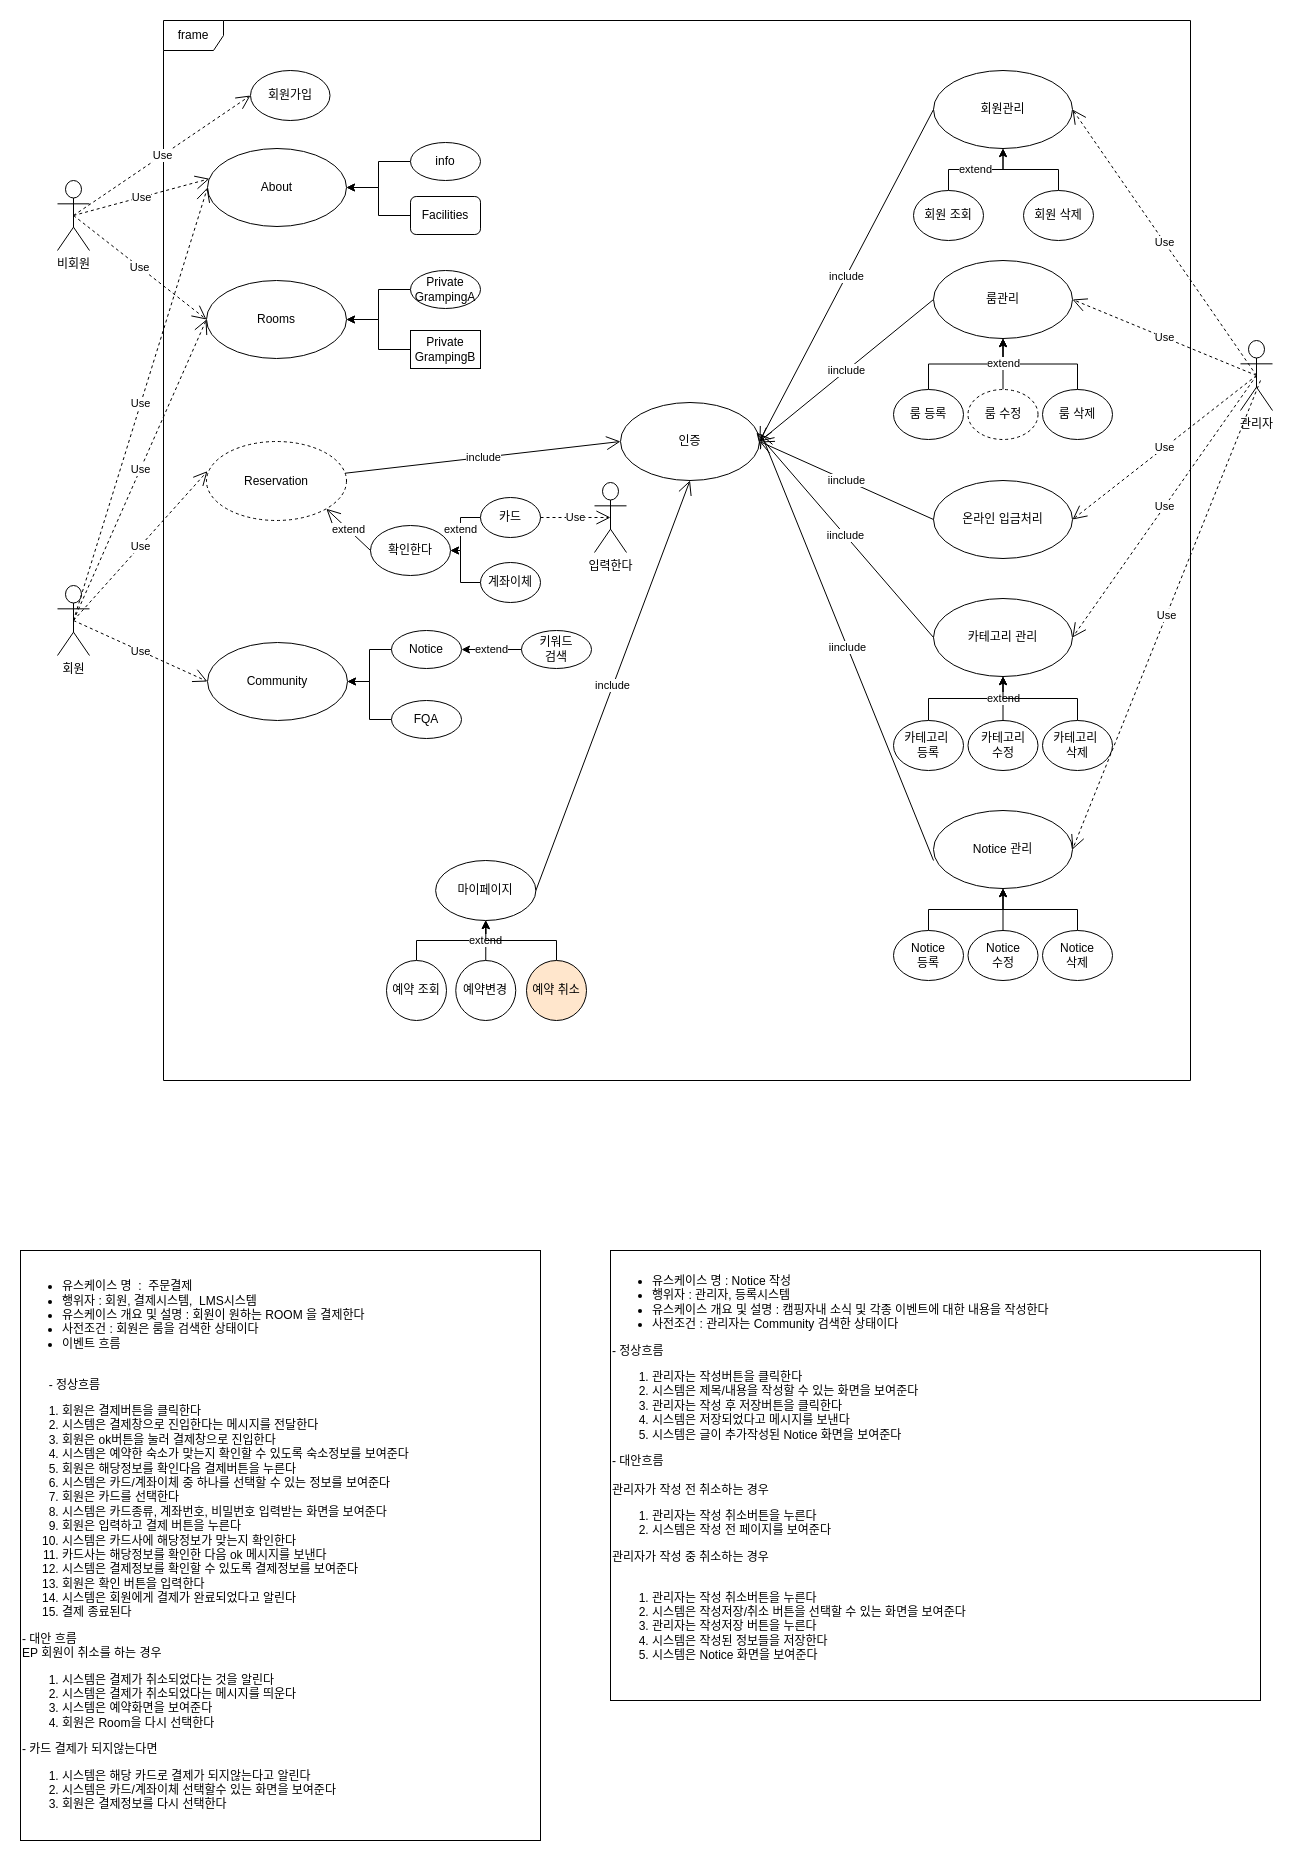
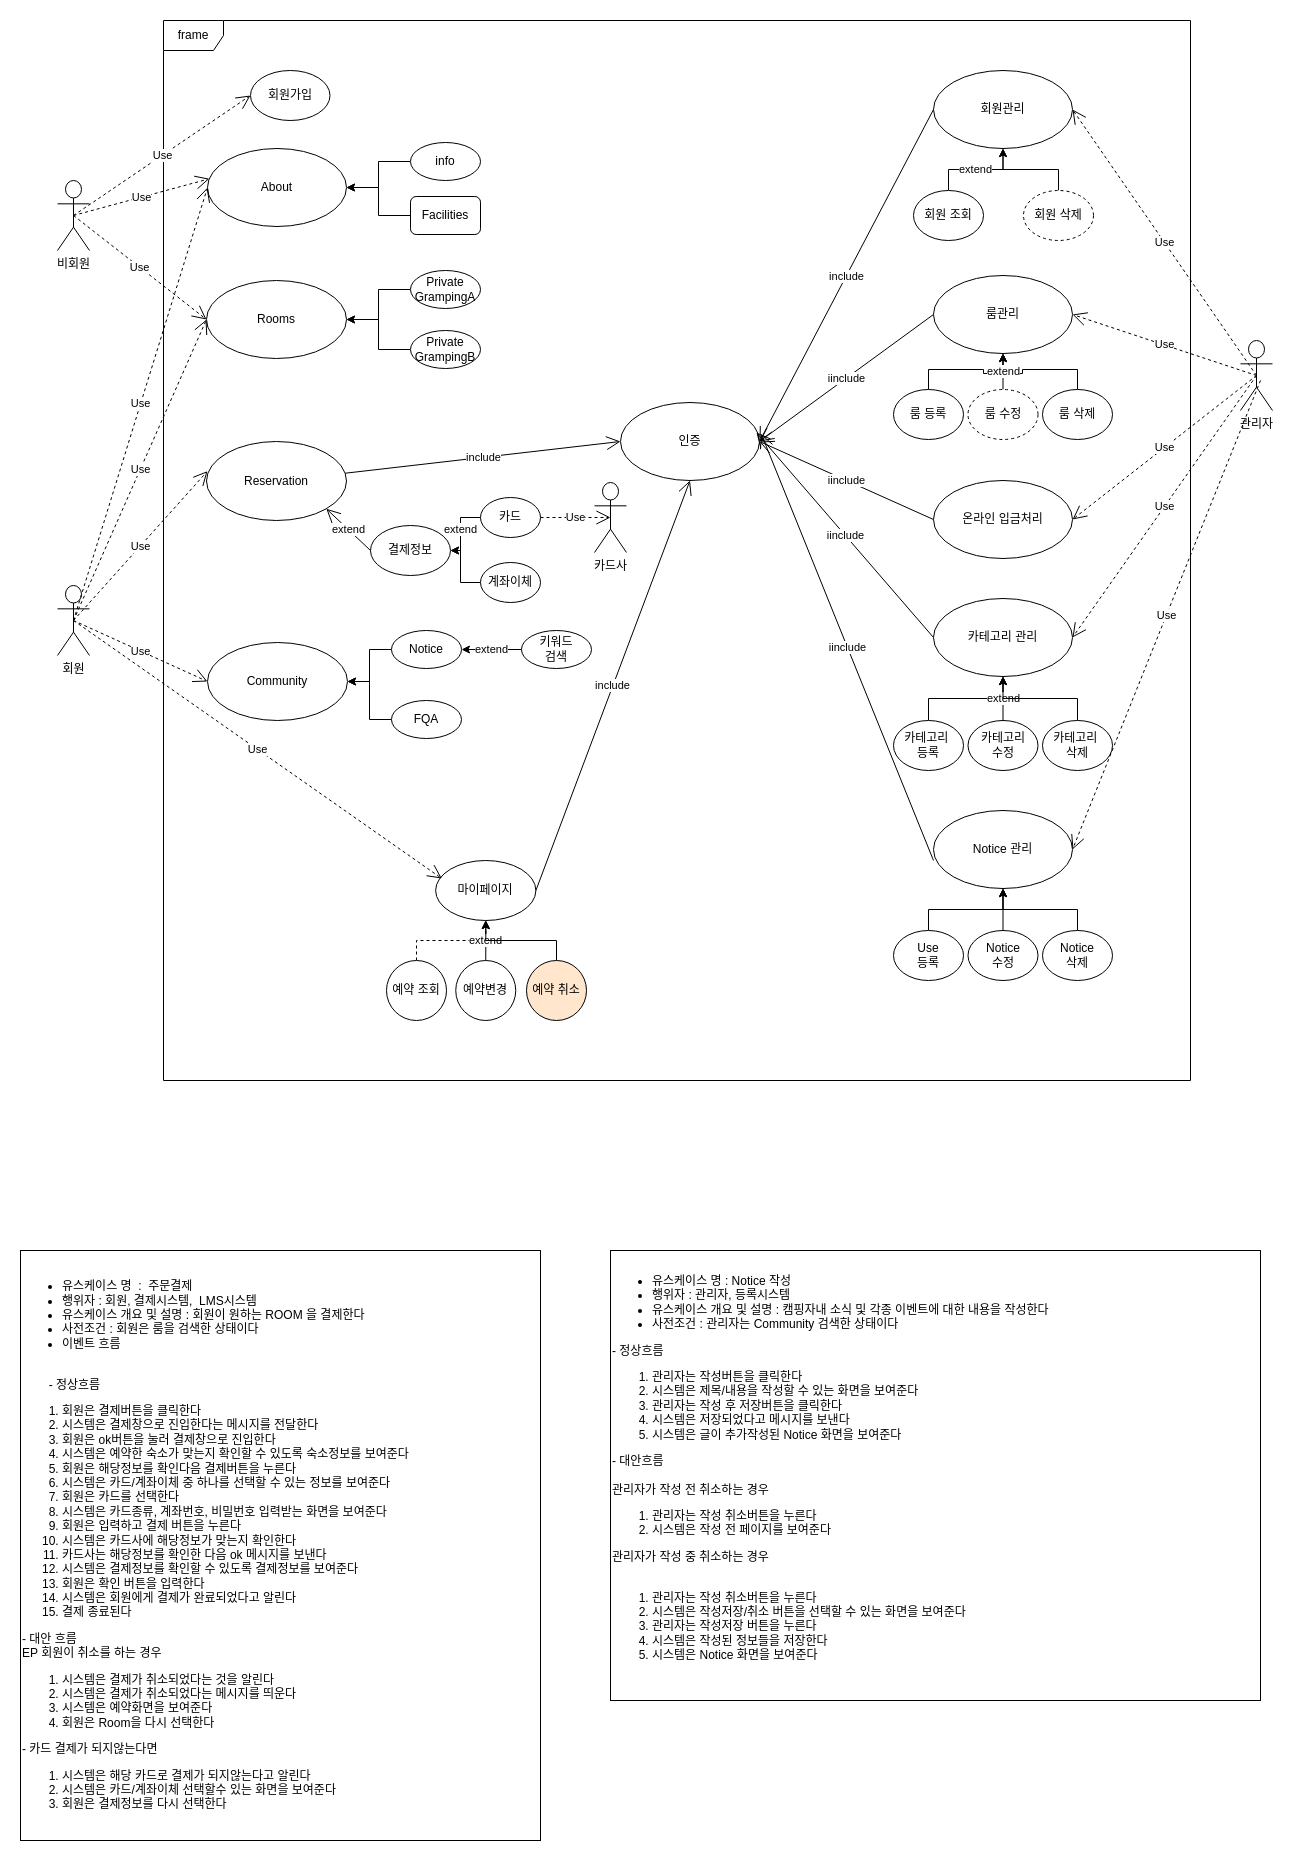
- <mxCell id="32" value="회원 삭제" style="ellipse;whiteSpace=wrap;html=1;" parent="1" vertex="1"><mxGeometry x="1023" y="190" width="70" height="50" as="geometry" /></mxCell>
+ <mxCell id="32" value="회원 삭제" style="ellipse;whiteSpace=wrap;html=1;dashed=1;" parent="1" vertex="1"><mxGeometry x="1023" y="190" width="70" height="50" as="geometry" /></mxCell>
- <mxCell id="34" value="룸관리" style="ellipse;whiteSpace=wrap;html=1;" parent="1" vertex="1"><mxGeometry x="933" y="260" width="139" height="78" as="geometry" /></mxCell>
+ <mxCell id="34" value="룸관리" style="ellipse;whiteSpace=wrap;html=1;" parent="1" vertex="1"><mxGeometry x="933" y="275" width="139" height="78" as="geometry" /></mxCell>
- <mxCell id="72" value="Private GrampingB" style="whiteSpace=wrap;html=1;rounded=0;" vertex="1" parent="1"><mxGeometry x="410" y="330" width="70" height="38" as="geometry" /></mxCell>
+ <mxCell id="72" value="Private GrampingB" style="ellipse;whiteSpace=wrap;html=1;" vertex="1" parent="1"><mxGeometry x="410" y="330" width="70" height="38" as="geometry" /></mxCell>
- <mxCell id="8" value="Reservation" style="ellipse;whiteSpace=wrap;html=1;dashed=1;" parent="1" vertex="1"><mxGeometry x="206" y="441" width="140" height="79" as="geometry" /></mxCell>
+ <mxCell id="8" value="Reservation" style="ellipse;whiteSpace=wrap;html=1;" parent="1" vertex="1"><mxGeometry x="206" y="441" width="140" height="79" as="geometry" /></mxCell>
- <mxCell id="56" value="확인한다" style="ellipse;whiteSpace=wrap;html=1;" vertex="1" parent="1"><mxGeometry x="370" y="525" width="80" height="50" as="geometry" /></mxCell>
+ <mxCell id="56" value="결제정보" style="ellipse;whiteSpace=wrap;html=1;" vertex="1" parent="1"><mxGeometry x="370" y="525" width="80" height="50" as="geometry" /></mxCell>
- <mxCell id="62" value="입력한다" style="shape=umlActor;verticalLabelPosition=bottom;verticalAlign=top;html=1;" vertex="1" parent="1"><mxGeometry x="594" y="482" width="32" height="70" as="geometry" /></mxCell>
+ <mxCell id="62" value="카드사" style="shape=umlActor;verticalLabelPosition=bottom;verticalAlign=top;html=1;" vertex="1" parent="1"><mxGeometry x="594" y="482" width="32" height="70" as="geometry" /></mxCell>
+ <mxCell id="25" value="Use" style="endArrow=open;endSize=12;dashed=1;html=1;rounded=0;exitX=0.5;exitY=0.5;exitDx=0;exitDy=0;exitPerimeter=0;entryX=0.062;entryY=0.3;entryDx=0;entryDy=0;entryPerimeter=0;" parent="1" source="3" target="17" edge="1"><mxGeometry width="160" relative="1" as="geometry"><mxPoint x="83" y="630" as="sourcePoint" /><mxPoint x="239" y="569" as="targetPoint" /></mxGeometry></mxCell>
- <mxCell id="18" value="" style="edgeStyle=orthogonalEdgeStyle;rounded=0;orthogonalLoop=1;jettySize=auto;html=1;" parent="1" source="19" target="17" edge="1"><mxGeometry relative="1" as="geometry" /></mxCell>
+ <mxCell id="18" value="" style="edgeStyle=orthogonalEdgeStyle;rounded=0;orthogonalLoop=1;jettySize=auto;html=1;dashed=1;" parent="1" source="19" target="17" edge="1"><mxGeometry relative="1" as="geometry" /></mxCell>
- <mxCell id="85" value="Notice &lt;br&gt;등록" style="ellipse;whiteSpace=wrap;html=1;" vertex="1" parent="1"><mxGeometry x="893" y="930" width="70" height="50" as="geometry" /></mxCell>
+ <mxCell id="85" value="Use &lt;br&gt;등록" style="ellipse;whiteSpace=wrap;html=1;" vertex="1" parent="1"><mxGeometry x="893" y="930" width="70" height="50" as="geometry" /></mxCell>
